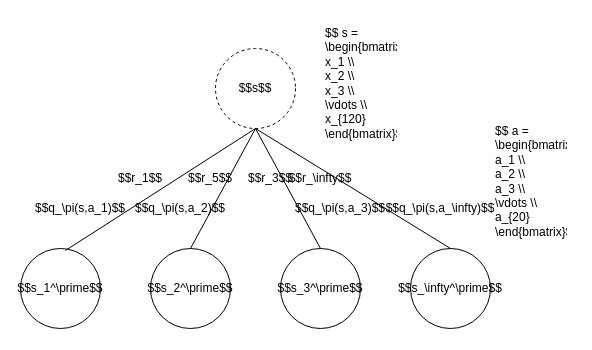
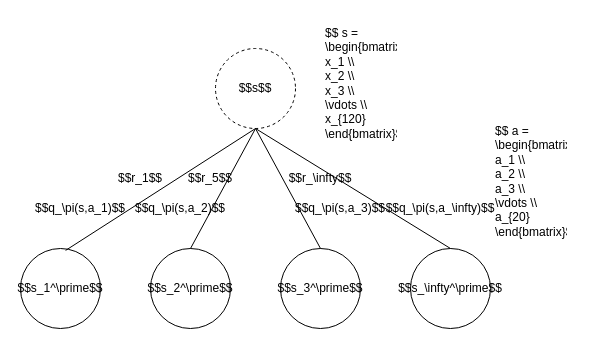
- <mxCell id="17" value="$$r_3$$" style="text;html=1;strokeColor=none;fillColor=none;align=center;verticalAlign=middle;whiteSpace=wrap;rounded=0;" parent="1" vertex="1"><mxGeometry x="250" y="168" width="40" height="20" as="geometry" /></mxCell>
